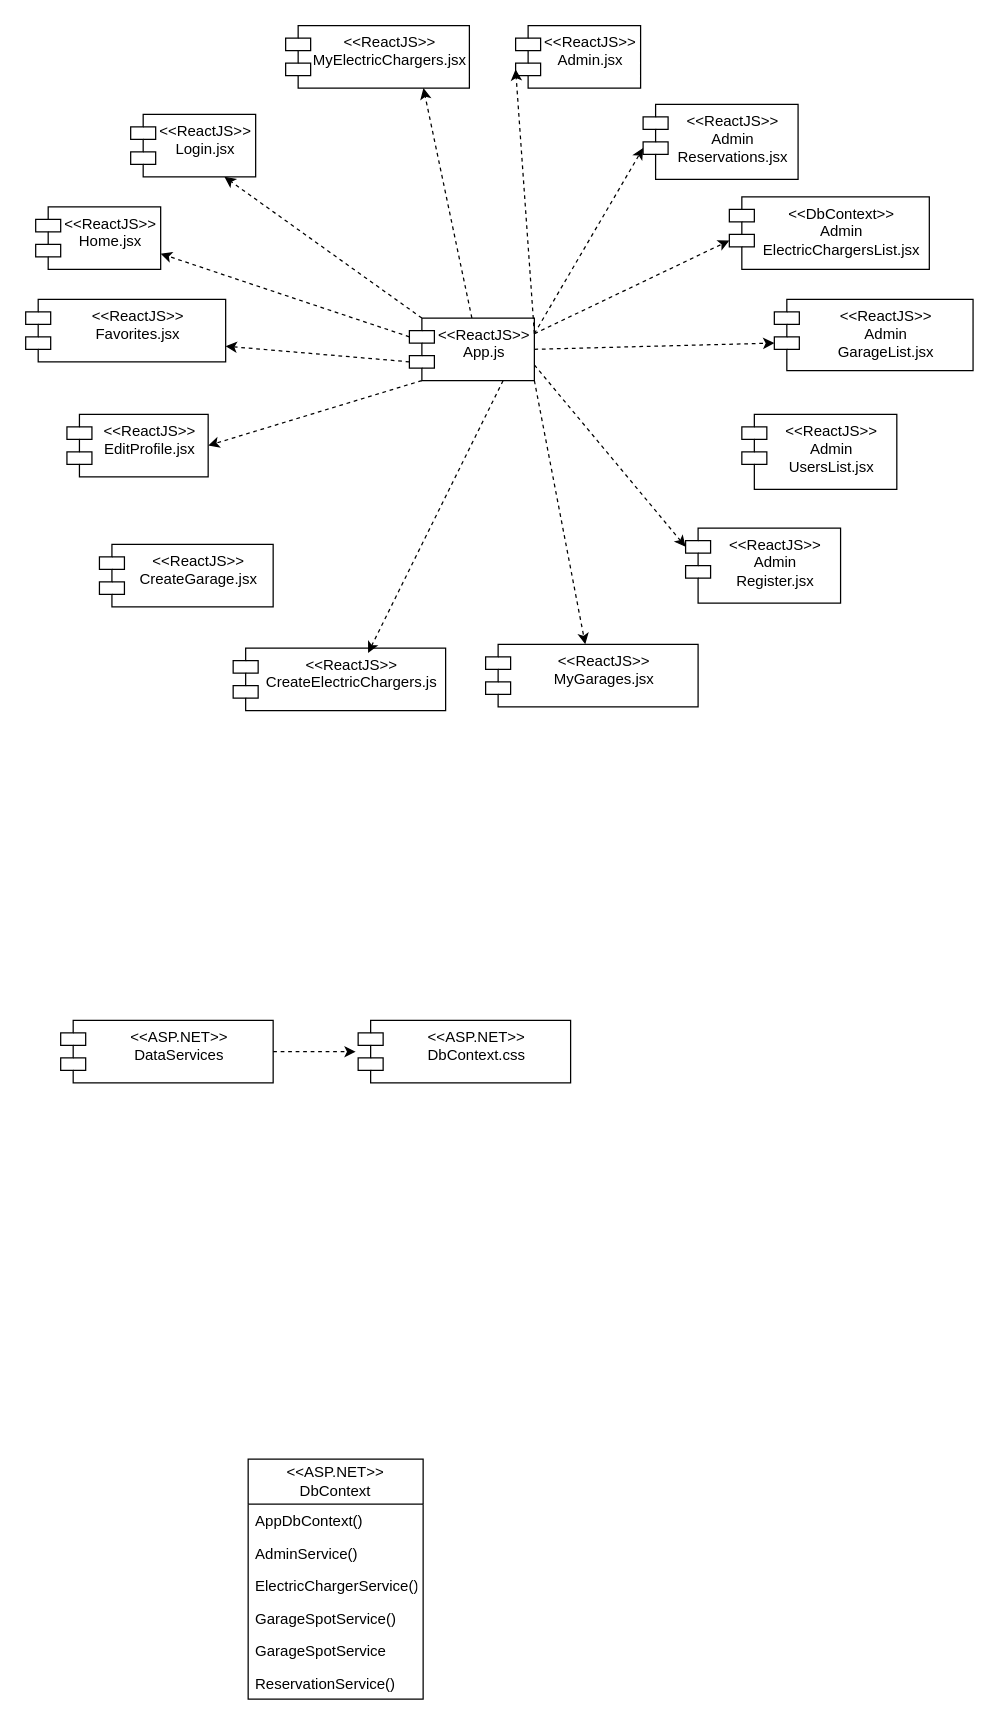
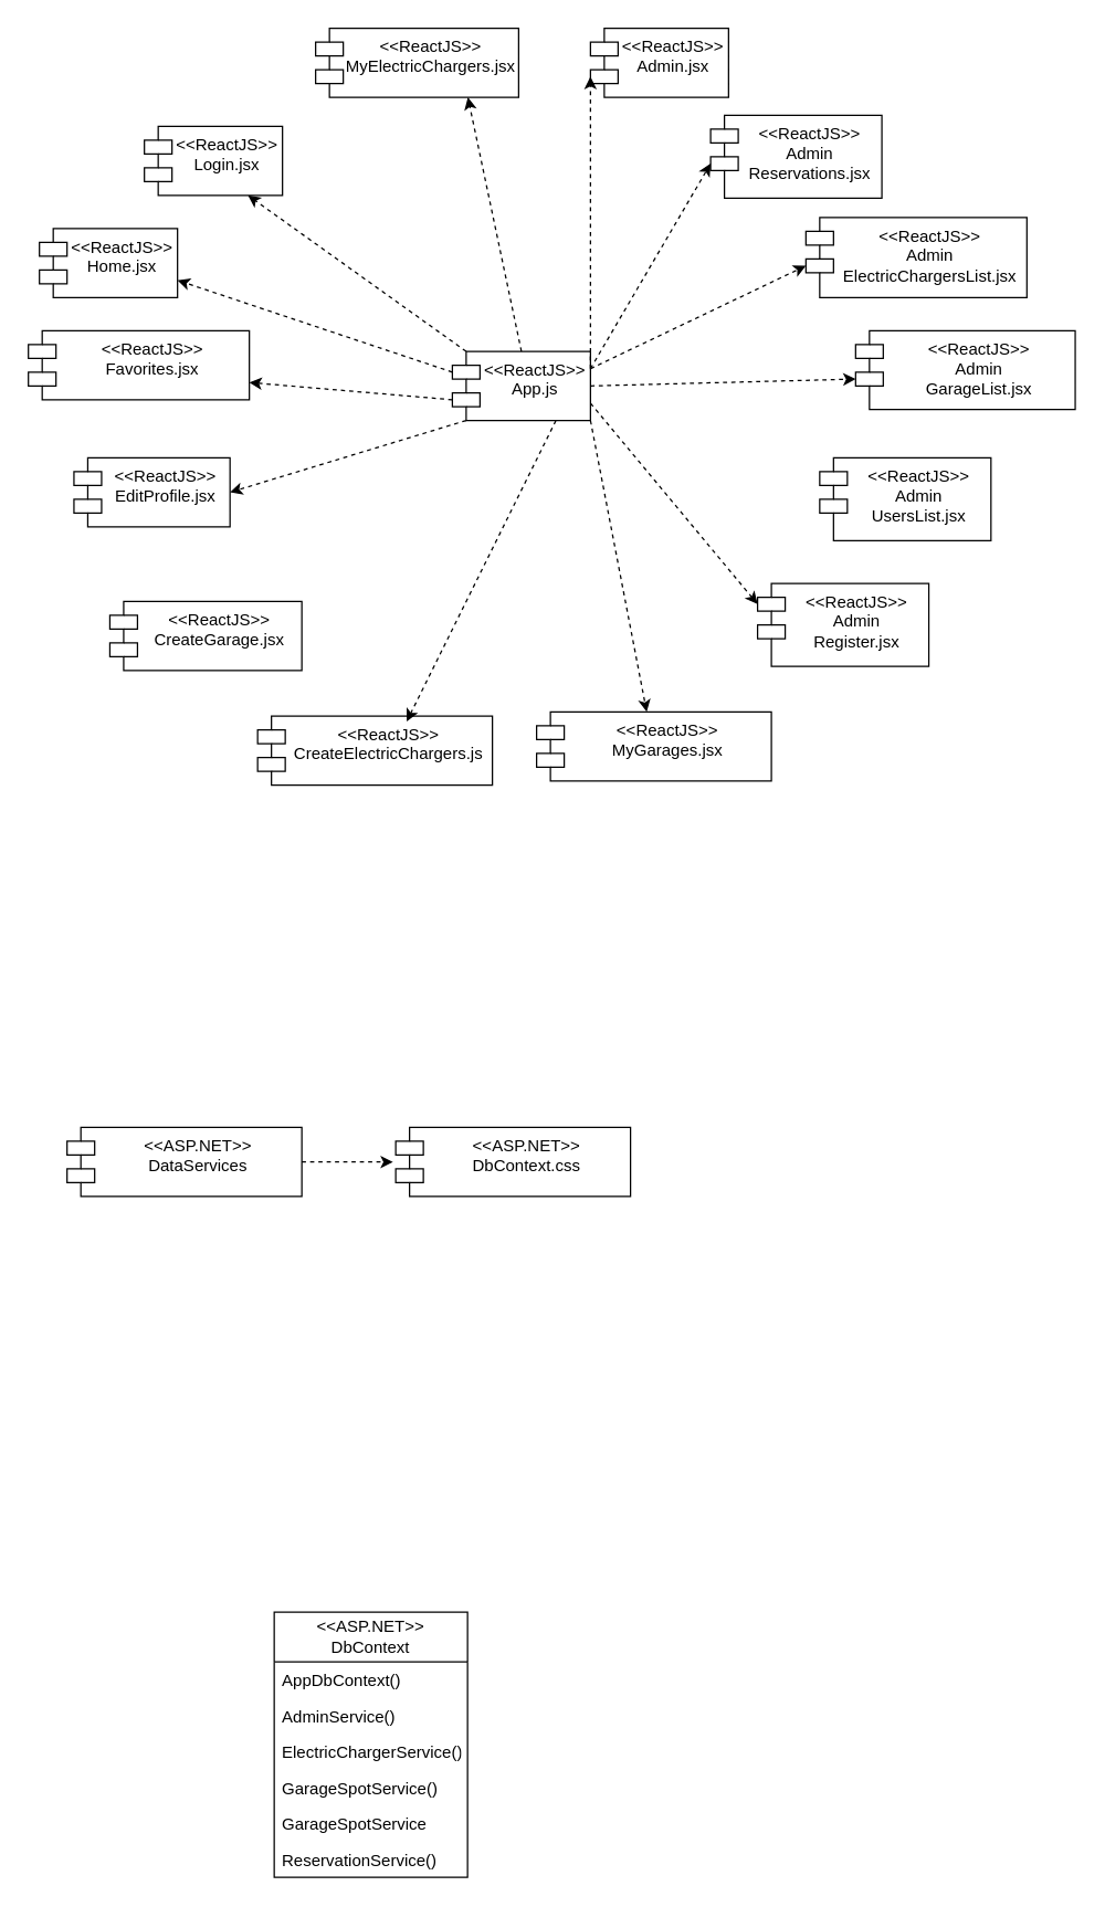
- <mxCell id="17" value="&amp;lt;&amp;lt;ReactJS&amp;gt;&amp;gt;&lt;div&gt;Admin.jsx&lt;/div&gt;" style="shape=module;align=left;spacingLeft=20;align=center;verticalAlign=top;whiteSpace=wrap;html=1;fontStyle=0" vertex="1" parent="1"><mxGeometry x="412" y="20" width="100" height="50" as="geometry" /></mxCell>
+ <mxCell id="17" value="&amp;lt;&amp;lt;ReactJS&amp;gt;&amp;gt;&lt;div&gt;Admin.jsx&lt;/div&gt;" style="shape=module;align=left;spacingLeft=20;align=center;verticalAlign=top;whiteSpace=wrap;html=1;fontStyle=0" vertex="1" parent="1"><mxGeometry x="427" y="20" width="100" height="50" as="geometry" /></mxCell>
- <mxCell id="16" value="&amp;lt;&amp;lt;DbContext&amp;gt;&amp;gt;&lt;div&gt;Admin&lt;br&gt;&lt;div&gt;&lt;span&gt;ElectricChargersList.jsx&lt;/span&gt;&lt;/div&gt;&lt;/div&gt;" style="shape=module;align=left;spacingLeft=20;align=center;verticalAlign=top;whiteSpace=wrap;html=1;fontStyle=0" vertex="1" parent="1"><mxGeometry x="583" y="157" width="160" height="58" as="geometry" /></mxCell>
+ <mxCell id="16" value="&amp;lt;&amp;lt;ReactJS&amp;gt;&amp;gt;&lt;div&gt;Admin&lt;br&gt;&lt;div&gt;&lt;span&gt;ElectricChargersList.jsx&lt;/span&gt;&lt;/div&gt;&lt;/div&gt;" style="shape=module;align=left;spacingLeft=20;align=center;verticalAlign=top;whiteSpace=wrap;html=1;fontStyle=0" vertex="1" parent="1"><mxGeometry x="583" y="157" width="160" height="58" as="geometry" /></mxCell>
